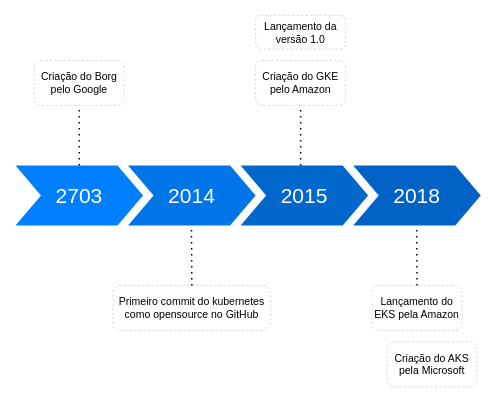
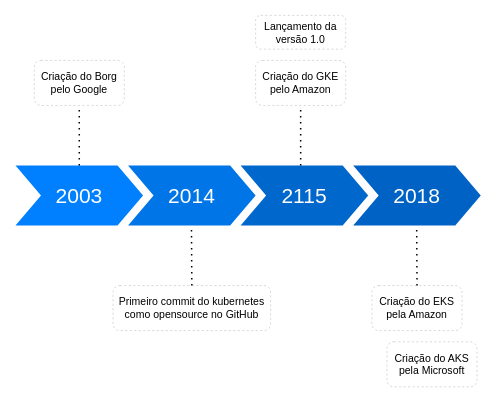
- <mxCell id="2" value="2703" style="shape=step;whiteSpace=wrap;html=1;fontSize=28;fillColor=#0080FF;fontColor=#FFFFFF;strokeColor=none;" parent="1" vertex="1"><mxGeometry x="20" y="220" width="170" height="80" as="geometry" /></mxCell>
+ <mxCell id="2" value="2003" style="shape=step;whiteSpace=wrap;html=1;fontSize=28;fillColor=#0080FF;fontColor=#FFFFFF;strokeColor=none;" parent="1" vertex="1"><mxGeometry x="20" y="220" width="170" height="80" as="geometry" /></mxCell>
- <mxCell id="4" value="2015" style="shape=step;whiteSpace=wrap;html=1;fontSize=28;fillColor=#0067CC;fontColor=#FFFFFF;strokeColor=none;" parent="1" vertex="1"><mxGeometry x="320" y="220" width="170" height="80" as="geometry" /></mxCell>
+ <mxCell id="4" value="2115" style="shape=step;whiteSpace=wrap;html=1;fontSize=28;fillColor=#0067CC;fontColor=#FFFFFF;strokeColor=none;" parent="1" vertex="1"><mxGeometry x="320" y="220" width="170" height="80" as="geometry" /></mxCell>
- <mxCell id="14" value="Lançamento do EKS pela Amazon" style="rounded=1;whiteSpace=wrap;html=1;fontSize=14;fillColor=none;strokeWidth=1;dashed=1;opacity=20;" parent="1" vertex="1"><mxGeometry x="495" y="380" width="120" height="60" as="geometry" /></mxCell>
+ <mxCell id="14" value="Criação do EKS pela Amazon" style="rounded=1;whiteSpace=wrap;html=1;fontSize=14;fillColor=none;strokeWidth=1;dashed=1;opacity=20;" parent="1" vertex="1"><mxGeometry x="495" y="380" width="120" height="60" as="geometry" /></mxCell>
